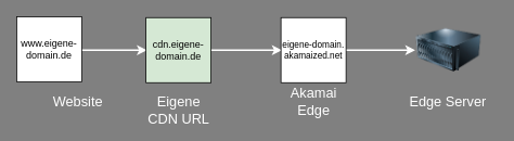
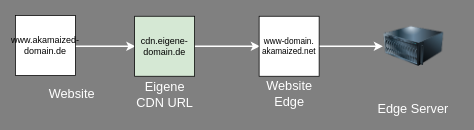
- <mxCell id="9" value="www.eigene-domain.de" style="whiteSpace=wrap;html=1;aspect=fixed;" vertex="1" parent="1"><mxGeometry x="20" y="20" width="80" height="80" as="geometry" /></mxCell>
+ <mxCell id="9" value="www.akamaized-domain.de" style="whiteSpace=wrap;html=1;aspect=fixed;" vertex="1" parent="1"><mxGeometry x="20" y="20" width="80" height="80" as="geometry" /></mxCell>
- <mxCell id="10" value="eigene-domain.&lt;br style=&quot;font-size: 11px;&quot;&gt;akamaized.net" style="whiteSpace=wrap;html=1;aspect=fixed;fontSize=11;" vertex="1" parent="1"><mxGeometry x="345" y="21" width="80" height="80" as="geometry" /></mxCell>
+ <mxCell id="10" value="www-domain.&lt;br style=&quot;font-size: 11px;&quot;&gt;akamaized.net" style="whiteSpace=wrap;html=1;aspect=fixed;fontSize=11;" vertex="1" parent="1"><mxGeometry x="345" y="21" width="80" height="80" as="geometry" /></mxCell>
- <mxCell id="7" value="Akamai &lt;br&gt;Edge" style="text;html=1;align=center;verticalAlign=middle;resizable=0;points=[];autosize=1;strokeColor=none;fillColor=none;fontSize=17;fontStyle=0;fontColor=#FFFFFF;" parent="1" vertex="1"><mxGeometry x="345" y="100" width="80" height="50" as="geometry" /></mxCell>
+ <mxCell id="7" value="Website &lt;br&gt;Edge" style="text;html=1;align=center;verticalAlign=middle;resizable=0;points=[];autosize=1;strokeColor=none;fillColor=none;fontSize=17;fontStyle=0;fontColor=#FFFFFF;" parent="1" vertex="1"><mxGeometry x="345" y="100" width="80" height="50" as="geometry" /></mxCell>
- <mxCell id="12" value="Edge Server" style="text;html=1;align=center;verticalAlign=middle;resizable=0;points=[];autosize=1;strokeColor=none;fillColor=none;fontSize=17;fontStyle=0;fontColor=#FFFFFF;" vertex="1" parent="1"><mxGeometry x="490" y="110" width="120" height="30" as="geometry" /></mxCell>
+ <mxCell id="12" value="Edge Server" style="text;html=1;align=center;verticalAlign=middle;resizable=0;points=[];autosize=1;strokeColor=none;fillColor=none;fontSize=17;fontStyle=0;fontColor=#FFFFFF;" vertex="1" parent="1"><mxGeometry x="490" y="130" width="120" height="30" as="geometry" /></mxCell>
- <mxCell id="6" value="Eigene&lt;br&gt;CDN URL" style="text;html=1;align=center;verticalAlign=middle;resizable=0;points=[];autosize=1;strokeColor=none;fillColor=none;fontSize=17;fontStyle=0;fontColor=#FFFFFF;" parent="1" vertex="1"><mxGeometry x="169" y="111" width="100" height="50" as="geometry" /></mxCell>
+ <mxCell id="6" value="Eigene&lt;br&gt;CDN URL" style="text;html=1;align=center;verticalAlign=middle;resizable=0;points=[];autosize=1;strokeColor=none;fillColor=none;fontSize=17;fontStyle=0;fontColor=#FFFFFF;" parent="1" vertex="1"><mxGeometry x="169" y="101" width="100" height="50" as="geometry" /></mxCell>
